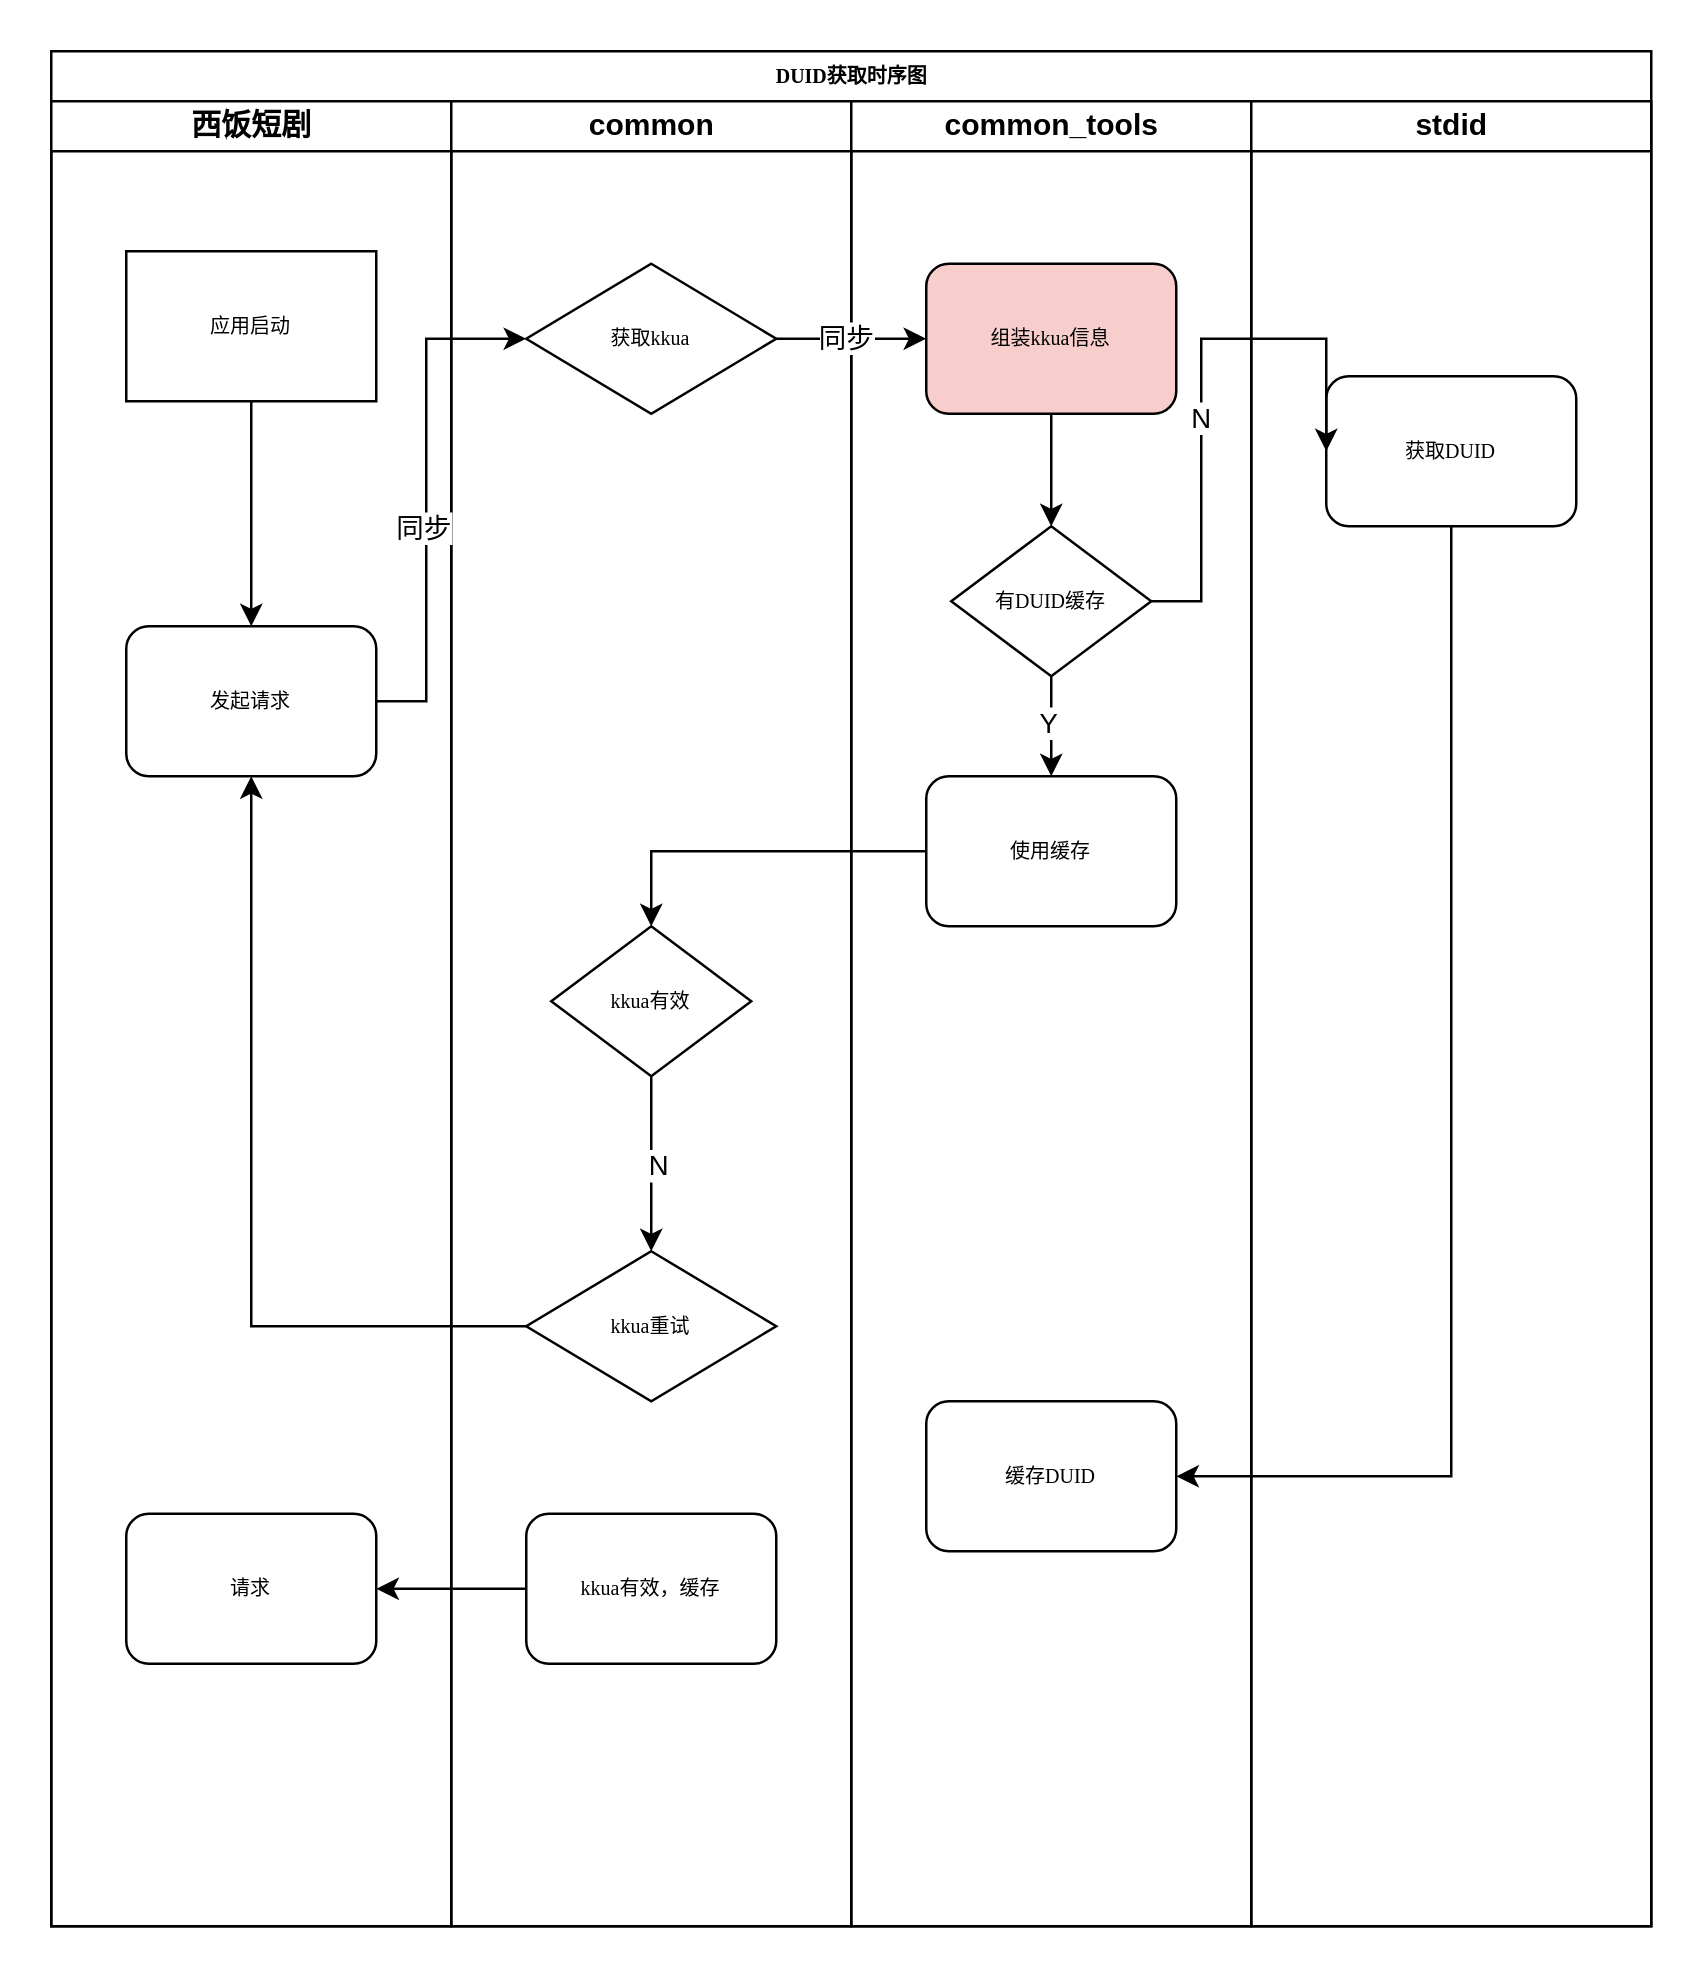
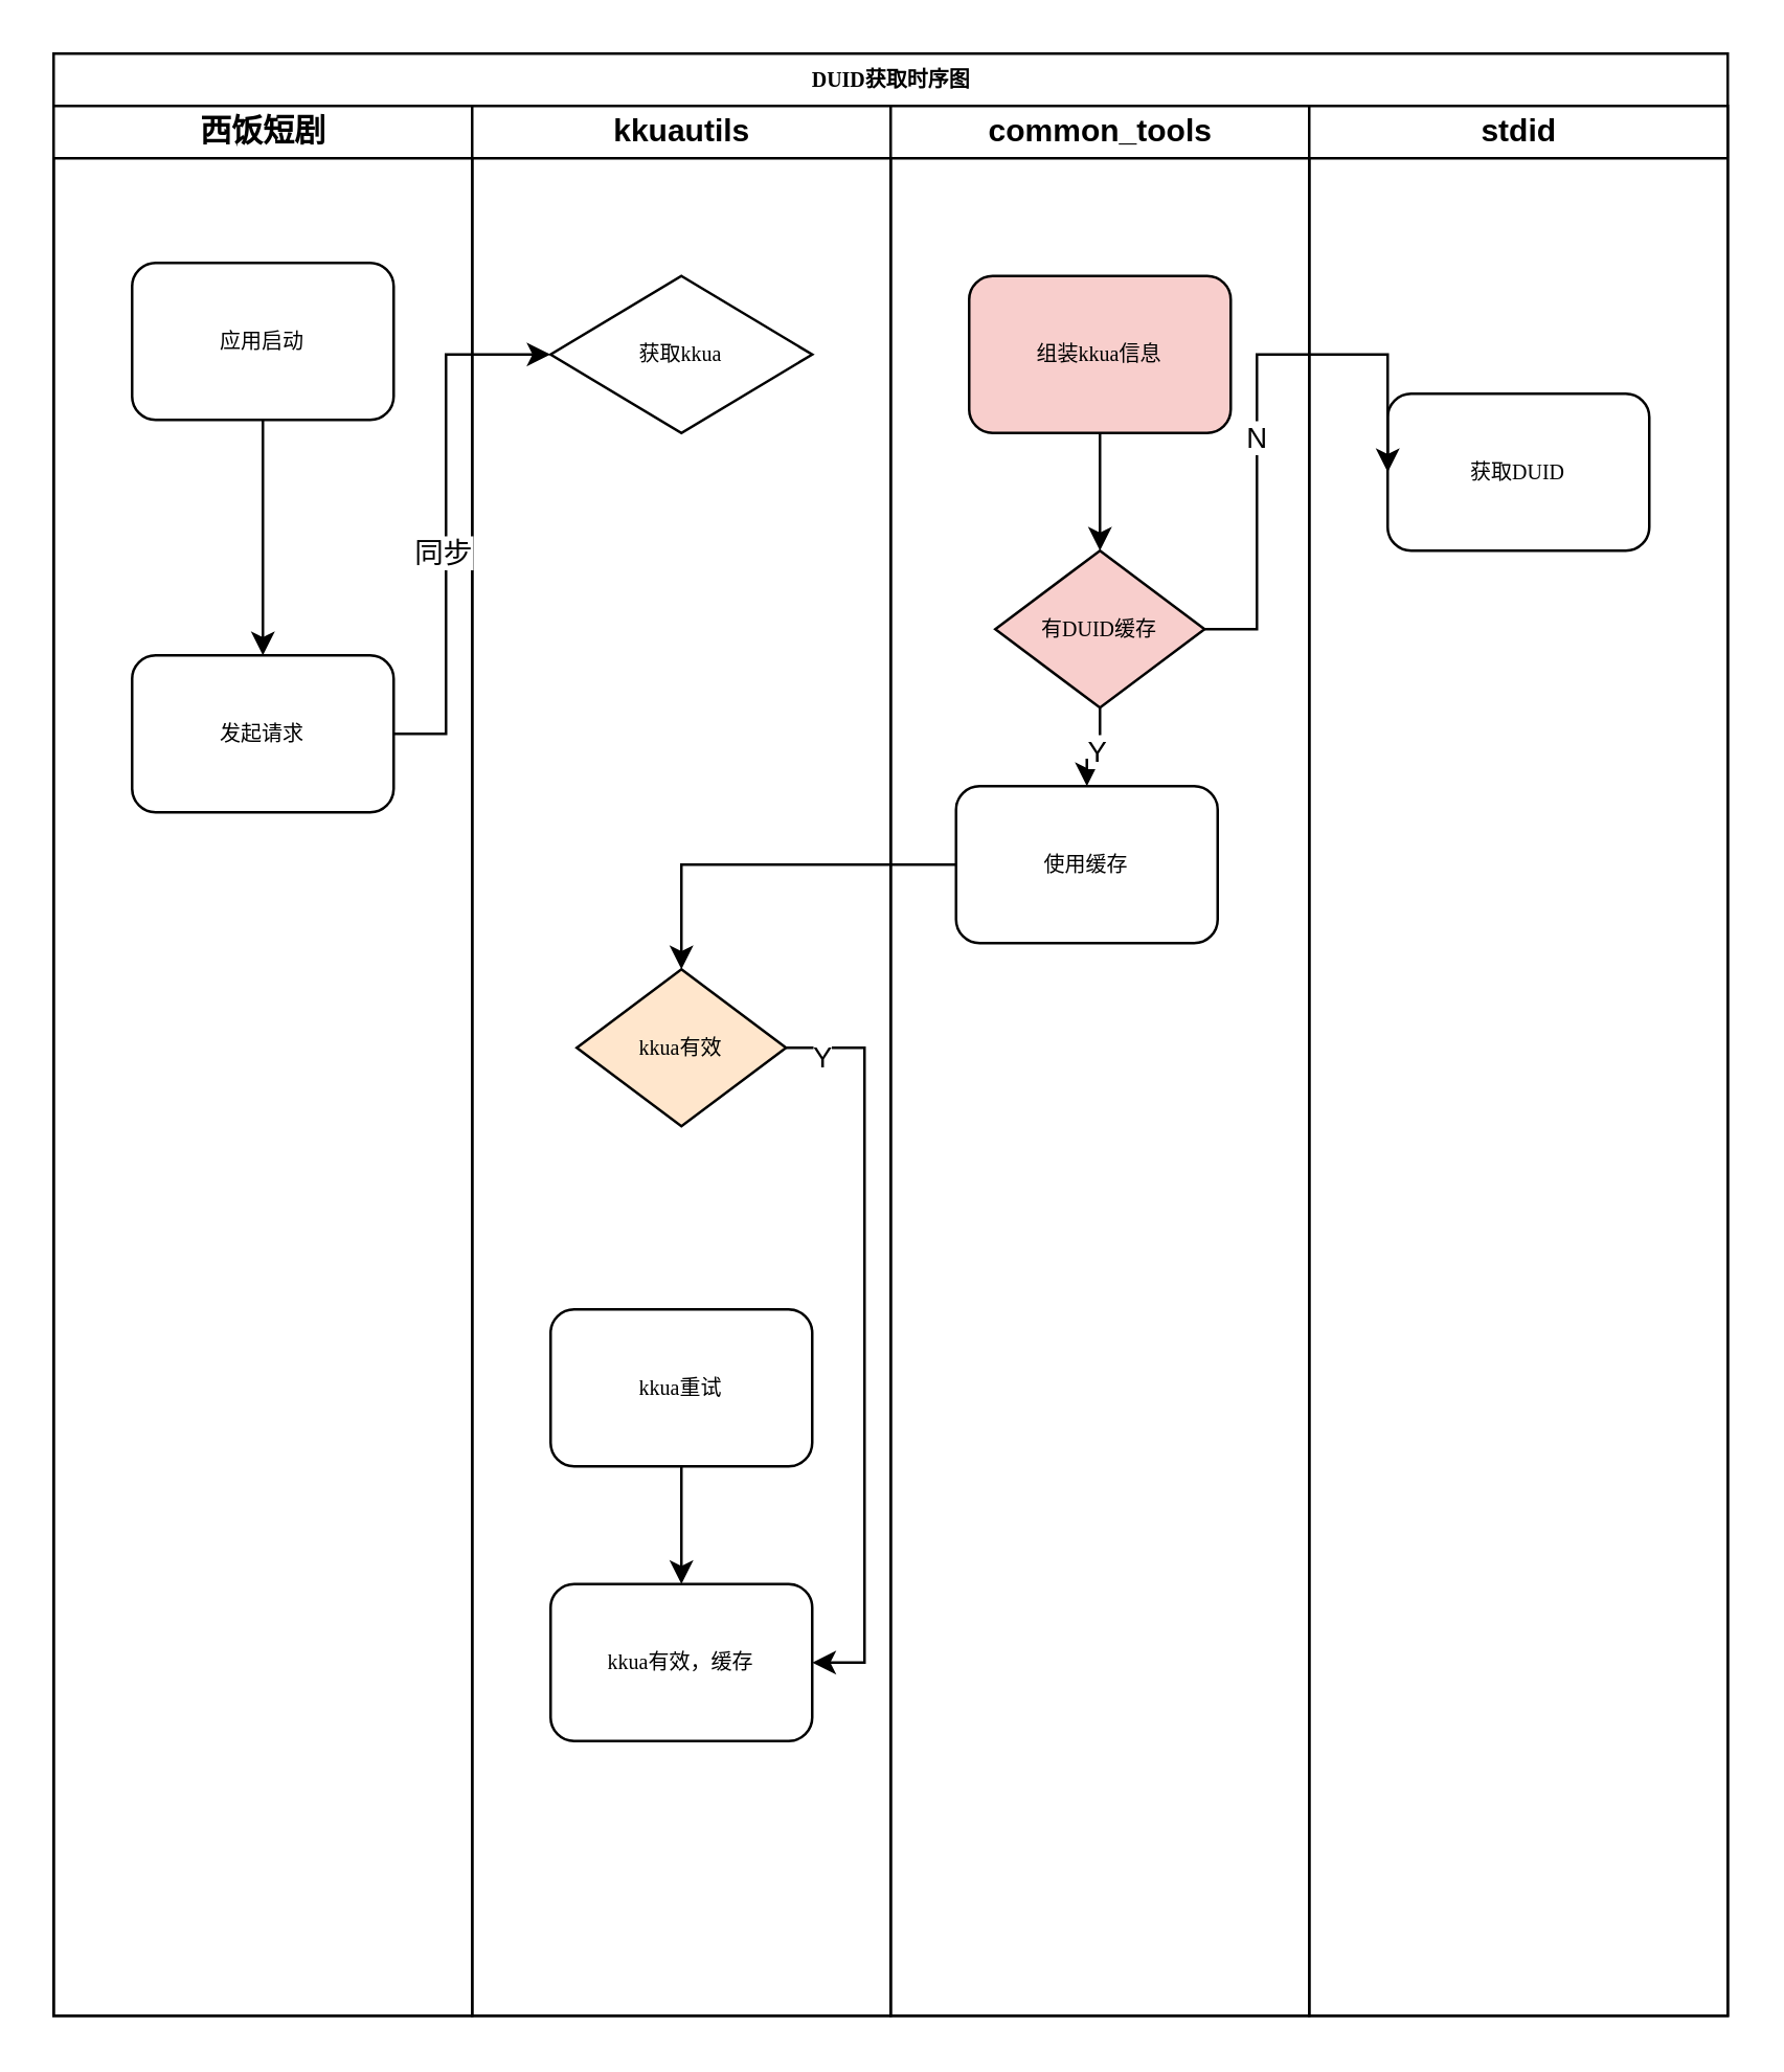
- <mxCell id="8" value="common" style="swimlane;html=1;startSize=20;" parent="2" vertex="1"><mxGeometry x="160" y="20" width="160" height="730" as="geometry" /></mxCell>
+ <mxCell id="8" value="kkuautils" style="swimlane;html=1;startSize=20;" parent="2" vertex="1"><mxGeometry x="160" y="20" width="160" height="730" as="geometry" /></mxCell>
- <mxCell id="7" value="应用启动" style="whiteSpace=wrap;html=1;shadow=0;labelBackgroundColor=none;strokeWidth=1;fontFamily=Verdana;fontSize=8;align=center;rounded=0;" vertex="1" parent="3"><mxGeometry x="30" y="60" width="100" height="60" as="geometry" /></mxCell>
+ <mxCell id="7" value="应用启动" style="rounded=1;whiteSpace=wrap;html=1;shadow=0;labelBackgroundColor=none;strokeWidth=1;fontFamily=Verdana;fontSize=8;align=center;" vertex="1" parent="3"><mxGeometry x="30" y="60" width="100" height="60" as="geometry" /></mxCell>
- <mxCell id="28" value="" style="edgeStyle=orthogonalEdgeStyle;rounded=0;orthogonalLoop=1;jettySize=auto;html=1;" edge="1" parent="2" source="9" target="20"><mxGeometry relative="1" as="geometry" /></mxCell>
- <mxCell id="29" value="同步" style="edgeLabel;html=1;align=center;verticalAlign=middle;resizable=0;points=[];" vertex="1" connectable="0" parent="28"><mxGeometry x="-0.1" y="1" relative="1" as="geometry"><mxPoint as="offset" /></mxGeometry></mxCell>
- <mxCell id="24" value="有DUID缓存" style="rhombus;whiteSpace=wrap;html=1;rounded=0;shadow=0;labelBackgroundColor=none;strokeWidth=1;fontFamily=Verdana;fontSize=8;align=center;" vertex="1" parent="18"><mxGeometry x="40" y="170" width="80" height="60" as="geometry" /></mxCell>
+ <mxCell id="24" value="有DUID缓存" style="rhombus;whiteSpace=wrap;html=1;rounded=0;shadow=0;labelBackgroundColor=none;strokeWidth=1;fontFamily=Verdana;fontSize=8;align=center;fillColor=#f8cecc;" vertex="1" parent="18"><mxGeometry x="40" y="170" width="80" height="60" as="geometry" /></mxCell>
- <mxCell id="21" value="使用缓存" style="rounded=1;whiteSpace=wrap;html=1;shadow=0;labelBackgroundColor=none;strokeWidth=1;fontFamily=Verdana;fontSize=8;align=center;" vertex="1" parent="18"><mxGeometry x="30" y="270" width="100" height="60" as="geometry" /></mxCell>
+ <mxCell id="21" value="使用缓存" style="rounded=1;whiteSpace=wrap;html=1;shadow=0;labelBackgroundColor=none;strokeWidth=1;fontFamily=Verdana;fontSize=8;align=center;" vertex="1" parent="18"><mxGeometry x="25" y="260" width="100" height="60" as="geometry" /></mxCell>
- <mxCell id="17" value="kkua有效" style="rhombus;whiteSpace=wrap;html=1;rounded=0;shadow=0;labelBackgroundColor=none;strokeWidth=1;fontFamily=Verdana;fontSize=8;align=center;" vertex="1" parent="8"><mxGeometry x="40" y="330" width="80" height="60" as="geometry" /></mxCell>
+ <mxCell id="17" value="kkua有效" style="rhombus;whiteSpace=wrap;html=1;rounded=0;shadow=0;labelBackgroundColor=none;strokeWidth=1;fontFamily=Verdana;fontSize=8;align=center;fillColor=#ffe6cc;" vertex="1" parent="8"><mxGeometry x="40" y="330" width="80" height="60" as="geometry" /></mxCell>
- <mxCell id="34" style="edgeStyle=orthogonalEdgeStyle;rounded=0;orthogonalLoop=1;jettySize=auto;html=1;entryX=1;entryY=0.5;entryDx=0;entryDy=0;" edge="1" parent="2" source="27" target="25"><mxGeometry relative="1" as="geometry"><Array as="points"><mxPoint x="560" y="570" /></Array></mxGeometry></mxCell>
- <mxCell id="13" value="" style="edgeStyle=orthogonalEdgeStyle;rounded=0;orthogonalLoop=1;jettySize=auto;html=1;" edge="1" parent="8" source="17" target="11"><mxGeometry relative="1" as="geometry" /></mxCell>
- <mxCell id="14" value="N" style="edgeLabel;html=1;align=center;verticalAlign=middle;resizable=0;points=[];" vertex="1" connectable="0" parent="13"><mxGeometry y="2" relative="1" as="geometry"><mxPoint as="offset" /></mxGeometry></mxCell>
- <mxCell id="10" value="" style="edgeStyle=orthogonalEdgeStyle;rounded=0;orthogonalLoop=1;jettySize=auto;html=1;" edge="1" parent="8" source="11" target="4"><mxGeometry relative="1" as="geometry" /></mxCell>
+ <mxCell id="10" value="" style="edgeStyle=orthogonalEdgeStyle;rounded=0;orthogonalLoop=1;jettySize=auto;html=1;" edge="1" parent="8" source="11" target="12"><mxGeometry relative="1" as="geometry" /></mxCell>
+ <mxCell id="15" style="edgeStyle=orthogonalEdgeStyle;rounded=0;orthogonalLoop=1;jettySize=auto;html=1;entryX=1;entryY=0.5;entryDx=0;entryDy=0;" edge="1" parent="8" source="17" target="12"><mxGeometry relative="1" as="geometry"><mxPoint x="140" y="600" as="targetPoint" /><Array as="points"><mxPoint x="150" y="360" /><mxPoint x="150" y="595" /></Array></mxGeometry></mxCell>
+ <mxCell id="16" value="Y" style="edgeLabel;html=1;align=center;verticalAlign=middle;resizable=0;points=[];" vertex="1" connectable="0" parent="15"><mxGeometry x="-0.909" y="-3" relative="1" as="geometry"><mxPoint as="offset" /></mxGeometry></mxCell>
- <mxCell id="11" value="kkua重试" style="rhombus;whiteSpace=wrap;html=1;shadow=0;labelBackgroundColor=none;strokeWidth=1;fontFamily=Verdana;fontSize=8;align=center;" parent="8" vertex="1"><mxGeometry x="30" y="460" width="100" height="60" as="geometry" /></mxCell>
+ <mxCell id="11" value="kkua重试" style="rounded=1;whiteSpace=wrap;html=1;shadow=0;labelBackgroundColor=none;strokeWidth=1;fontFamily=Verdana;fontSize=8;align=center;" parent="8" vertex="1"><mxGeometry x="30" y="460" width="100" height="60" as="geometry" /></mxCell>
- <mxCell id="25" value="缓存DUID" style="rounded=1;whiteSpace=wrap;html=1;shadow=0;labelBackgroundColor=none;strokeWidth=1;fontFamily=Verdana;fontSize=8;align=center;" vertex="1" parent="18"><mxGeometry x="30" y="520" width="100" height="60" as="geometry" /></mxCell>
- <mxCell id="5" value="请求" style="rounded=1;whiteSpace=wrap;html=1;shadow=0;labelBackgroundColor=none;strokeWidth=1;fontFamily=Verdana;fontSize=8;align=center;" parent="3" vertex="1"><mxGeometry x="30" y="565" width="100" height="60" as="geometry" /></mxCell>
- <mxCell id="36" value="" style="edgeStyle=orthogonalEdgeStyle;rounded=0;orthogonalLoop=1;jettySize=auto;html=1;" edge="1" parent="2" source="12" target="5"><mxGeometry relative="1" as="geometry" /></mxCell>
